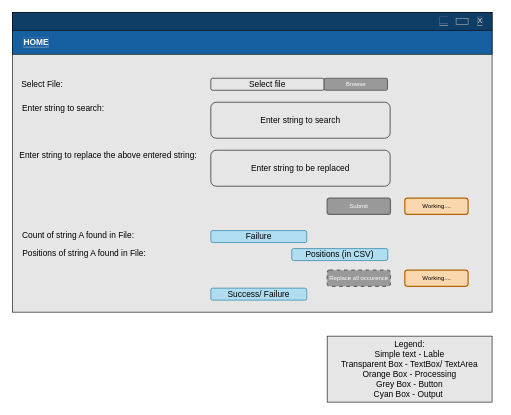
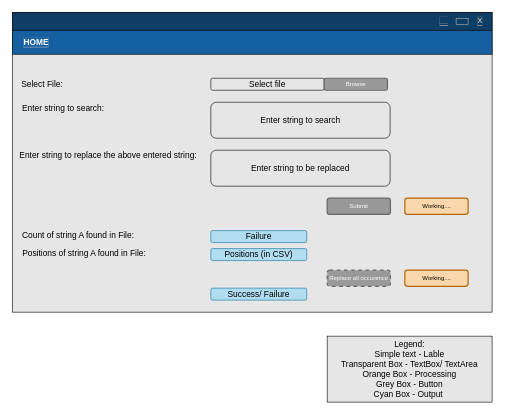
- <mxCell id="19" value="Positions (in CSV)" style="rounded=1;whiteSpace=wrap;html=1;labelBackgroundColor=none;strokeWidth=1;fillColor=#b1ddf0;fontSize=14;strokeColor=#10739e;" parent="1" vertex="1"><mxGeometry x="486" y="414" width="160" height="20" as="geometry" /></mxCell>
+ <mxCell id="19" value="Positions (in CSV)" style="rounded=1;whiteSpace=wrap;html=1;labelBackgroundColor=none;strokeWidth=1;fillColor=#b1ddf0;fontSize=14;strokeColor=#10739e;" parent="1" vertex="1"><mxGeometry x="351" y="414" width="160" height="20" as="geometry" /></mxCell>
